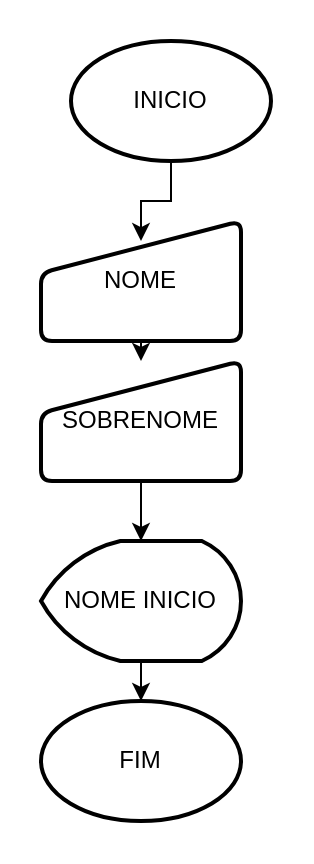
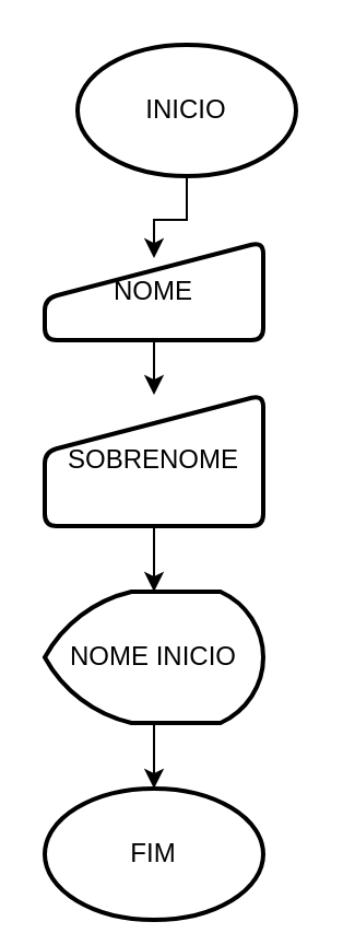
- <mxCell id="5" value="NOME" style="html=1;strokeWidth=2;shape=manualInput;whiteSpace=wrap;rounded=1;size=26;arcSize=11;" vertex="1" parent="1"><mxGeometry x="20" y="110" width="100" height="60" as="geometry" /></mxCell>
+ <mxCell id="5" value="NOME" style="html=1;strokeWidth=2;shape=manualInput;whiteSpace=wrap;rounded=1;size=26;arcSize=11;" vertex="1" parent="1"><mxGeometry x="20" y="110" width="100" height="45" as="geometry" /></mxCell>
- <mxCell id="3" value="FIM" style="strokeWidth=2;html=1;shape=mxgraph.flowchart.start_1;whiteSpace=wrap;" vertex="1" parent="1"><mxGeometry x="20" y="350" width="100" height="60" as="geometry" /></mxCell>
+ <mxCell id="3" value="FIM" style="strokeWidth=2;html=1;shape=mxgraph.flowchart.start_1;whiteSpace=wrap;" vertex="1" parent="1"><mxGeometry x="20" y="360" width="100" height="60" as="geometry" /></mxCell>
